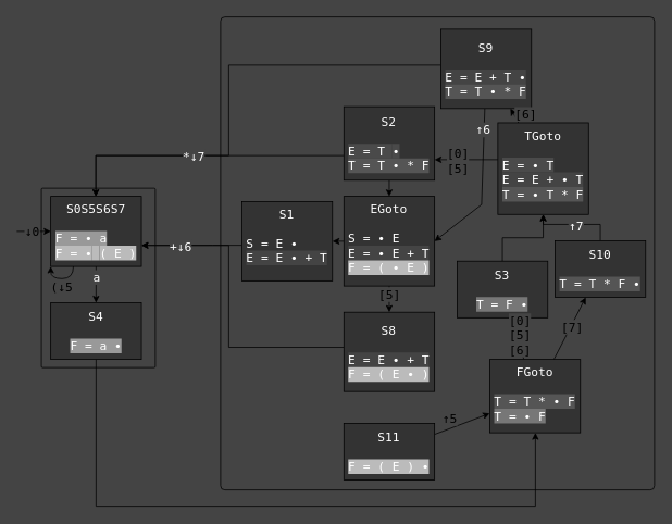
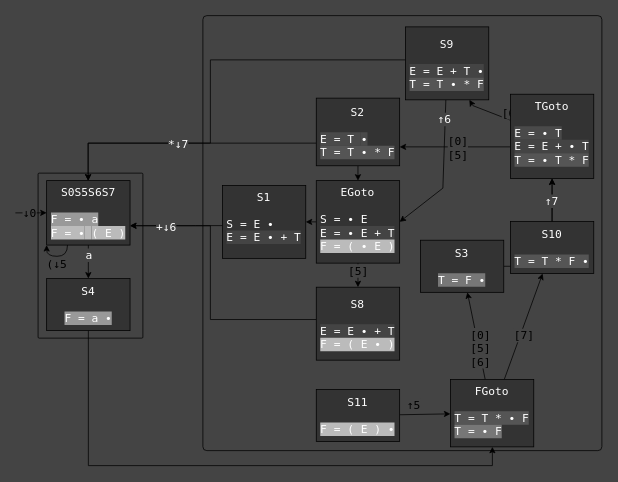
- <mxCell id="41" value="&lt;div style=&quot;font-size: 15px;&quot;&gt;&lt;div&gt;TGoto&lt;/div&gt;&lt;div align=&quot;left&quot;&gt;&lt;br&gt;&lt;/div&gt;&lt;div align=&quot;justify&quot;&gt;&lt;span style=&quot;background-color: rgb(74, 74, 74); text-align: left;&quot;&gt;E = • T&lt;/span&gt;&lt;br&gt;&lt;/div&gt;&lt;div align=&quot;justify&quot;&gt;&lt;div align=&quot;left&quot;&gt;&lt;span style=&quot;background-color: rgb(68, 68, 68);&quot;&gt;E = E + • T&lt;/span&gt;&lt;/div&gt;&lt;/div&gt;&lt;div align=&quot;justify&quot;&gt;&lt;span style=&quot;background-color: rgb(85, 85, 85);&quot;&gt;T = • T * F&lt;/span&gt;&lt;/div&gt;&lt;div align=&quot;justify&quot;&gt;&lt;br&gt;&lt;/div&gt;&lt;/div&gt;" style="rounded=0;whiteSpace=wrap;html=1;fontFamily=monospace;spacingLeft=0;fontSize=15;fillColor=#333333;fontColor=#FFFFFF;verticalAlign=top;" parent="1" vertex="1"><mxGeometry x="610" y="149.8" width="111.19" height="112.36" as="geometry" /></mxCell>
+ <mxCell id="41" value="&lt;div style=&quot;font-size: 15px;&quot;&gt;&lt;div&gt;TGoto&lt;/div&gt;&lt;div align=&quot;left&quot;&gt;&lt;br&gt;&lt;/div&gt;&lt;div align=&quot;justify&quot;&gt;&lt;span style=&quot;background-color: rgb(74, 74, 74); text-align: left;&quot;&gt;E = • T&lt;/span&gt;&lt;br&gt;&lt;/div&gt;&lt;div align=&quot;justify&quot;&gt;&lt;div align=&quot;left&quot;&gt;&lt;span style=&quot;background-color: rgb(68, 68, 68);&quot;&gt;E = E + • T&lt;/span&gt;&lt;/div&gt;&lt;/div&gt;&lt;div align=&quot;justify&quot;&gt;&lt;span style=&quot;background-color: rgb(85, 85, 85);&quot;&gt;T = • T * F&lt;/span&gt;&lt;/div&gt;&lt;div align=&quot;justify&quot;&gt;&lt;br&gt;&lt;/div&gt;&lt;/div&gt;" style="rounded=0;whiteSpace=wrap;html=1;fontFamily=monospace;spacingLeft=0;fontSize=15;fillColor=#333333;fontColor=#FFFFFF;verticalAlign=top;" parent="1" vertex="1"><mxGeometry x="680" y="124.8" width="111.19" height="112.36" as="geometry" /></mxCell>
- <mxCell id="46" value="&lt;div style=&quot;font-size: 15px;&quot;&gt;&lt;div&gt;FGoto&lt;/div&gt;&lt;div align=&quot;left&quot;&gt;&lt;br&gt;&lt;/div&gt;&lt;div align=&quot;justify&quot;&gt;&lt;span style=&quot;text-align: -webkit-left; background-color: rgb(85, 85, 85);&quot;&gt;T = T * • F&lt;/span&gt;&lt;span style=&quot;background-color: rgb(119, 119, 119); text-align: center;&quot;&gt;&lt;br&gt;&lt;/span&gt;&lt;/div&gt;&lt;div align=&quot;justify&quot;&gt;&lt;span style=&quot;background-color: rgb(119, 119, 119); text-align: center;&quot;&gt;T = • F&lt;/span&gt;&lt;br&gt;&lt;/div&gt;&lt;div align=&quot;justify&quot;&gt;&lt;br&gt;&lt;/div&gt;&lt;/div&gt;" style="rounded=0;whiteSpace=wrap;html=1;fontFamily=monospace;spacingLeft=0;fontSize=15;fillColor=#333333;fontColor=#FFFFFF;verticalAlign=top;" parent="1" vertex="1"><mxGeometry x="600" y="440" width="111.19" height="90" as="geometry" /></mxCell>
+ <mxCell id="46" value="&lt;div style=&quot;font-size: 15px;&quot;&gt;&lt;div&gt;FGoto&lt;/div&gt;&lt;div align=&quot;left&quot;&gt;&lt;br&gt;&lt;/div&gt;&lt;div align=&quot;justify&quot;&gt;&lt;span style=&quot;text-align: -webkit-left; background-color: rgb(85, 85, 85);&quot;&gt;T = T * • F&lt;/span&gt;&lt;span style=&quot;background-color: rgb(119, 119, 119); text-align: center;&quot;&gt;&lt;br&gt;&lt;/span&gt;&lt;/div&gt;&lt;div align=&quot;justify&quot;&gt;&lt;span style=&quot;background-color: rgb(119, 119, 119); text-align: center;&quot;&gt;T = • F&lt;/span&gt;&lt;br&gt;&lt;/div&gt;&lt;div align=&quot;justify&quot;&gt;&lt;br&gt;&lt;/div&gt;&lt;/div&gt;" style="rounded=0;whiteSpace=wrap;html=1;fontFamily=monospace;spacingLeft=0;fontSize=15;fillColor=#333333;fontColor=#FFFFFF;verticalAlign=top;" parent="1" vertex="1"><mxGeometry x="600" y="505" width="111.19" height="90" as="geometry" /></mxCell>
